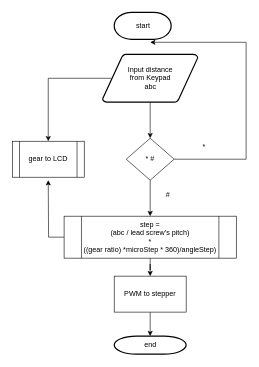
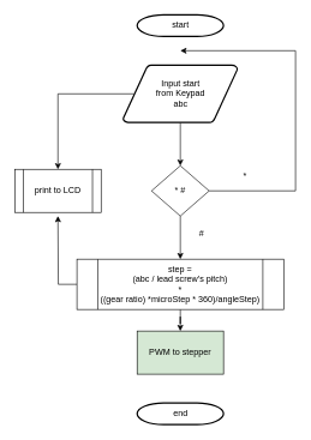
- <mxCell id="2" value="start" style="shape=mxgraph.flowchart.terminator;strokeWidth=2;gradientColor=none;gradientDirection=north;fontStyle=0;html=1;" parent="1" vertex="1"><mxGeometry x="190" y="20" width="95" height="45" as="geometry" /></mxCell>
+ <mxCell id="2" value="start" style="shape=mxgraph.flowchart.terminator;strokeWidth=2;gradientColor=none;gradientDirection=north;fontStyle=0;html=1;" parent="1" vertex="1"><mxGeometry x="190" y="20" width="120" height="30" as="geometry" /></mxCell>
- <mxCell id="5" value="Input distance&lt;br&gt;from Keypad&lt;br&gt;abc" style="shape=mxgraph.flowchart.data;strokeWidth=2;gradientColor=none;gradientDirection=north;fontStyle=0;html=1;" parent="1" vertex="1"><mxGeometry x="170.5" y="90" width="159" height="80" as="geometry" /></mxCell>
+ <mxCell id="5" value="Input start&lt;br&gt;from Keypad&lt;br&gt;abc" style="shape=mxgraph.flowchart.data;strokeWidth=2;gradientColor=none;gradientDirection=north;fontStyle=0;html=1;" parent="1" vertex="1"><mxGeometry x="170.5" y="90" width="159" height="80" as="geometry" /></mxCell>
- <mxCell id="10" value="gear to LCD" style="shape=process;whiteSpace=wrap;html=1;backgroundOutline=1;" vertex="1" parent="1"><mxGeometry x="20" y="235" width="120" height="60" as="geometry" /></mxCell>
+ <mxCell id="10" value="print to LCD" style="shape=process;whiteSpace=wrap;html=1;backgroundOutline=1;" vertex="1" parent="1"><mxGeometry x="20" y="235" width="120" height="60" as="geometry" /></mxCell>
- <mxCell id="17" value="PWM to stepper" style="whiteSpace=wrap;html=1;" vertex="1" parent="1"><mxGeometry x="189.995" y="460" width="120" height="60" as="geometry" /></mxCell>
+ <mxCell id="17" value="PWM to stepper" style="whiteSpace=wrap;html=1;fillColor=#d5e8d4;" vertex="1" parent="1"><mxGeometry x="189.995" y="460" width="120" height="60" as="geometry" /></mxCell>
- <mxCell id="16" style="edgeStyle=orthogonalEdgeStyle;rounded=0;orthogonalLoop=1;jettySize=auto;html=1;entryX=0.5;entryY=0;entryDx=0;entryDy=0;entryPerimeter=0;" edge="1" parent="1" source="17" target="15"><mxGeometry relative="1" as="geometry" /></mxCell>
